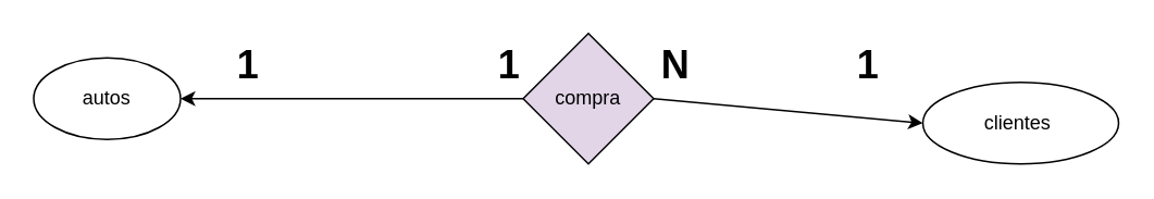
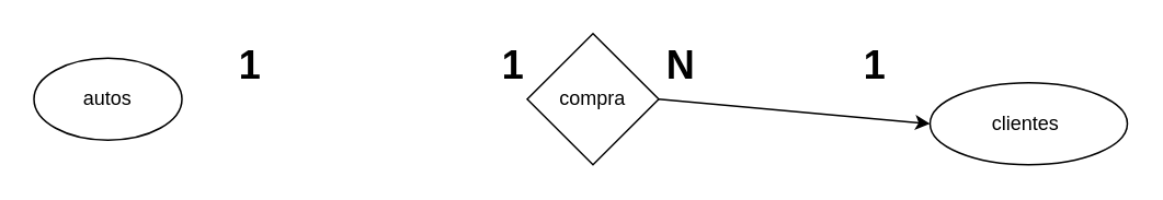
- <mxCell id="6" value="" style="endArrow=classic;html=1;rounded=0;entryX=1;entryY=0.5;entryDx=0;entryDy=0;exitX=0;exitY=0.5;exitDx=0;exitDy=0;" edge="1" parent="1" source="5" target="2"><mxGeometry width="50" height="50" relative="1" as="geometry"><mxPoint x="400" y="285" as="sourcePoint" /><mxPoint x="450" y="235" as="targetPoint" /></mxGeometry></mxCell>
- <mxCell id="5" value="compra" style="rhombus;whiteSpace=wrap;html=1;fillColor=#e1d5e7;" vertex="1" parent="1"><mxGeometry x="320" y="20" width="80" height="80" as="geometry" /></mxCell>
+ <mxCell id="5" value="compra" style="rhombus;whiteSpace=wrap;html=1;" vertex="1" parent="1"><mxGeometry x="320" y="20" width="80" height="80" as="geometry" /></mxCell>
